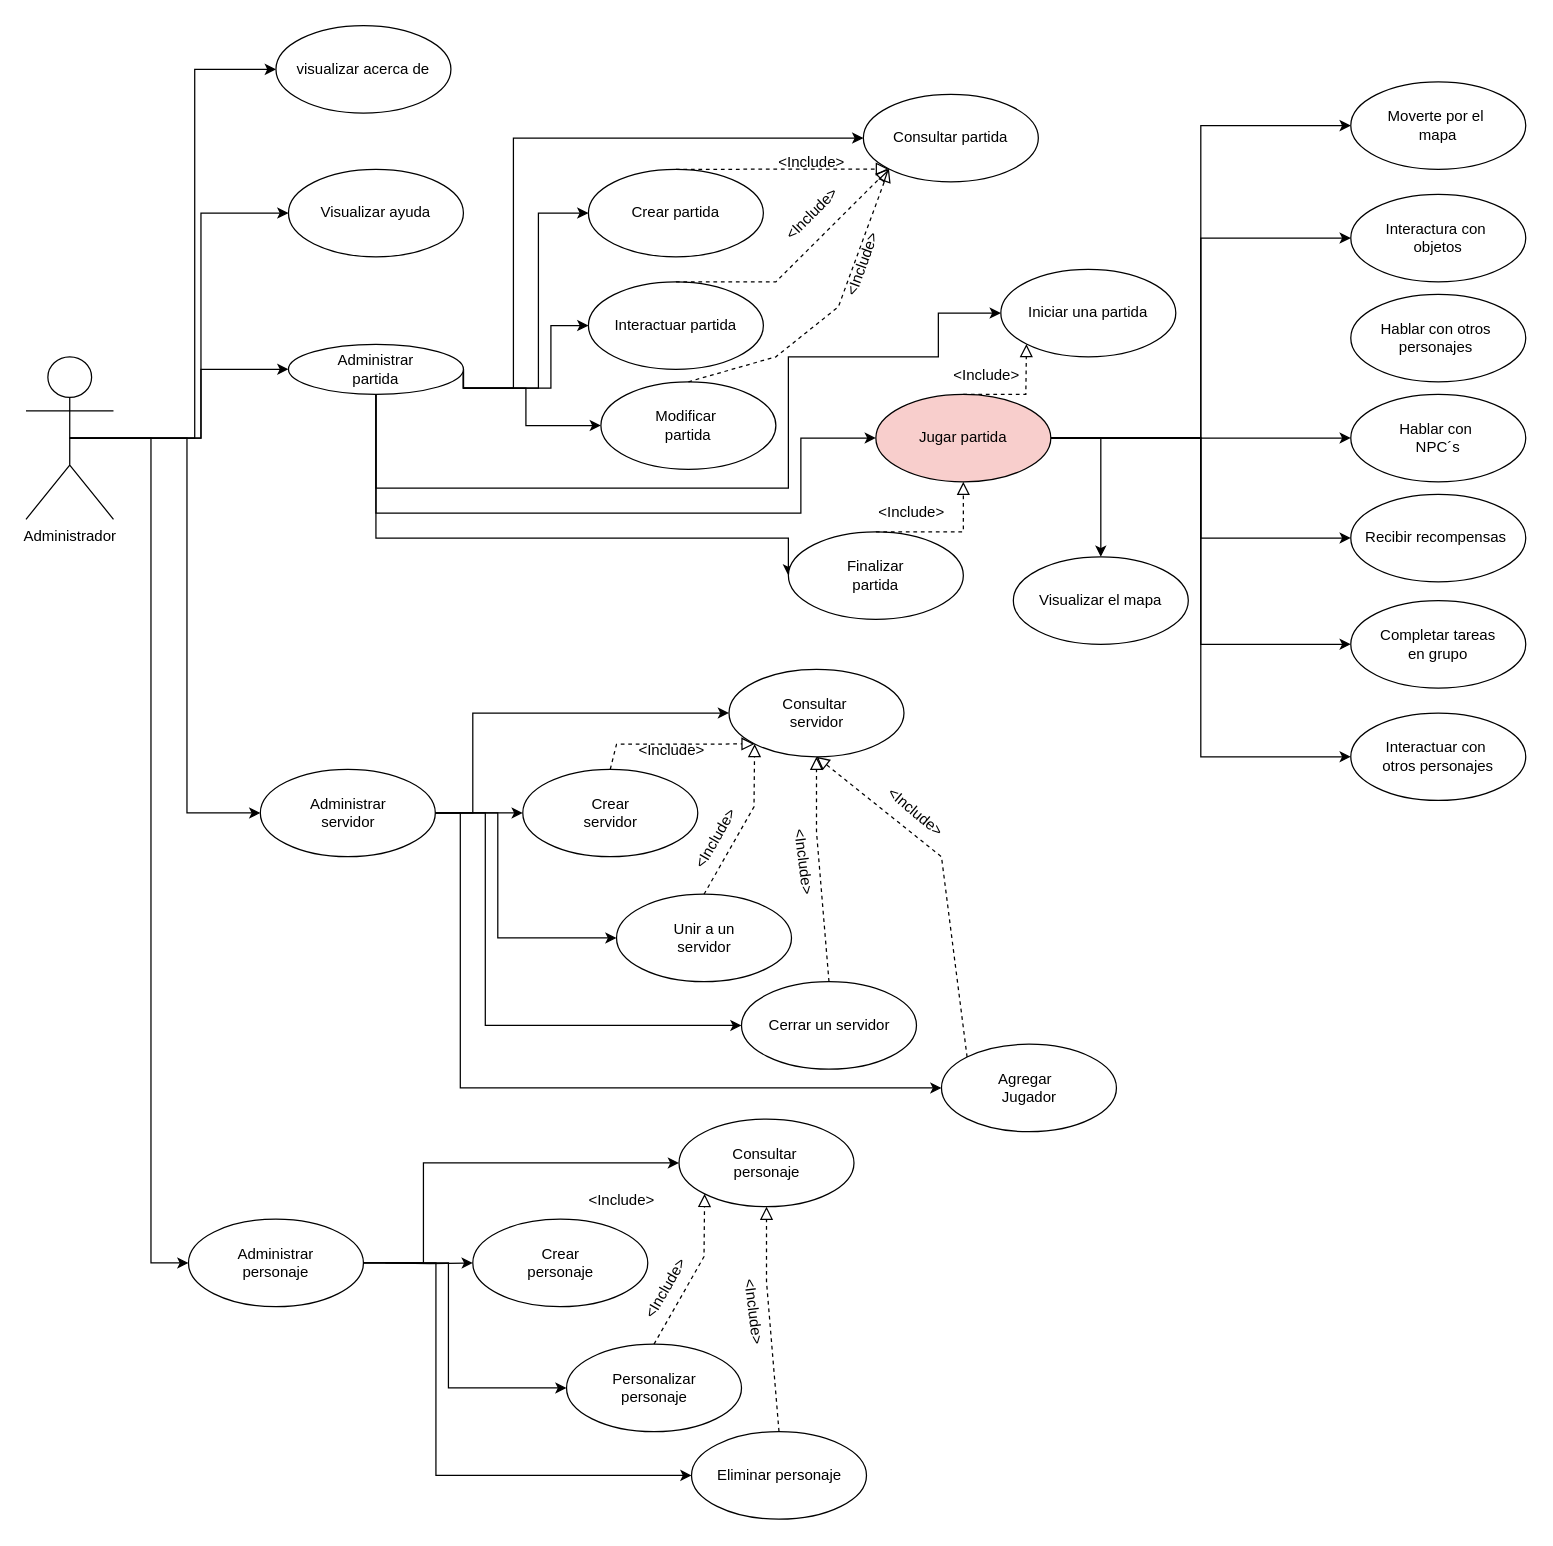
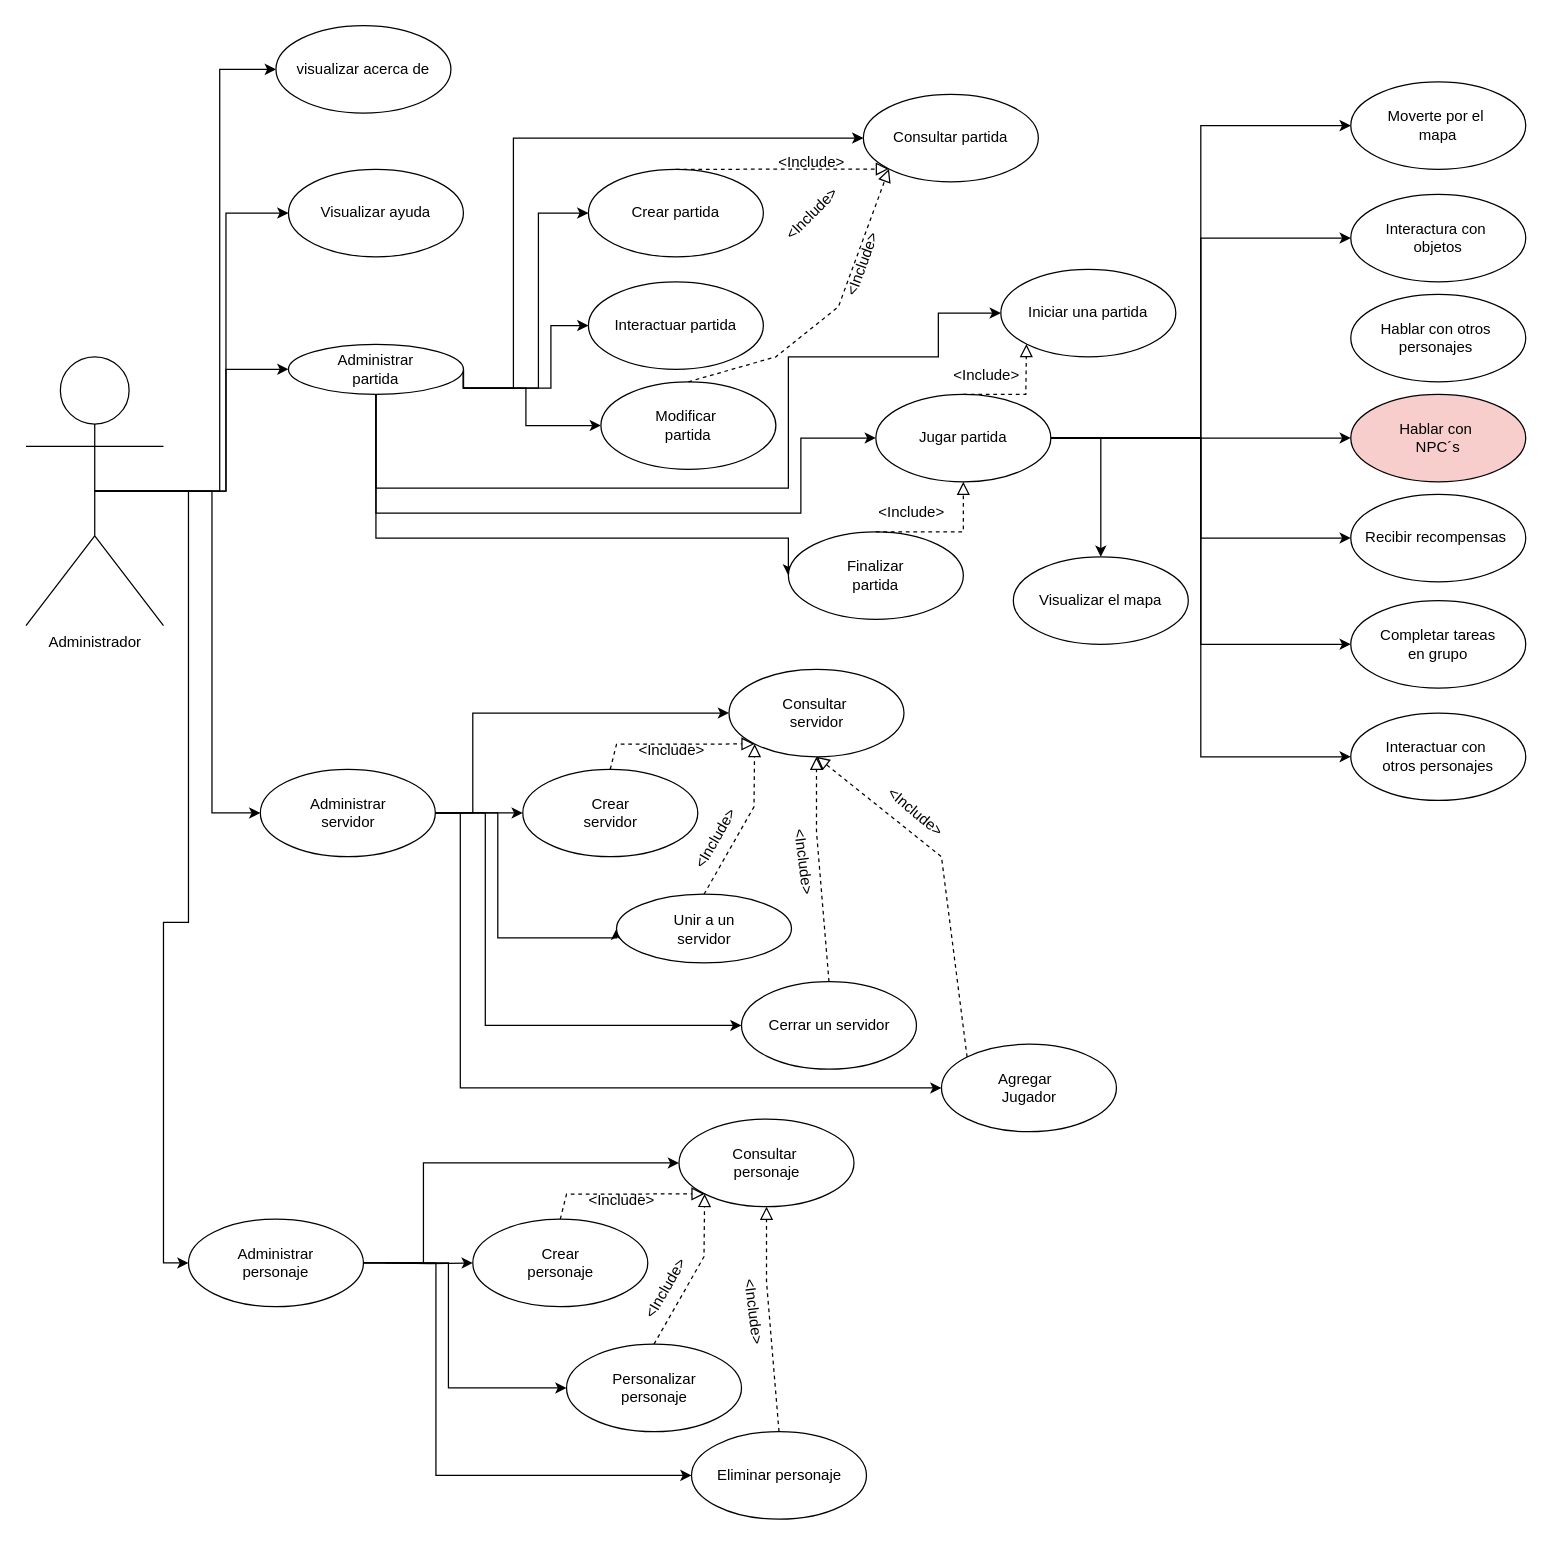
- <mxCell id="29" value="" style="endArrow=block;startArrow=none;endFill=0;startFill=0;endSize=8;html=1;verticalAlign=bottom;dashed=1;labelBackgroundColor=none;rounded=0;exitX=0.5;exitY=0;exitDx=0;exitDy=0;entryX=0;entryY=1;entryDx=0;entryDy=0;" parent="1" source="25" target="23" edge="1"><mxGeometry width="160" relative="1" as="geometry"><mxPoint x="670" y="175" as="sourcePoint" /><mxPoint x="780.503" y="154.749" as="targetPoint" /><Array as="points"><mxPoint x="620" y="225" /></Array></mxGeometry></mxCell>
- <mxCell id="6" value="Administrador" style="shape=umlActor;verticalLabelPosition=bottom;verticalAlign=top;html=1;" parent="1" vertex="1"><mxGeometry x="20" y="285" width="70" height="130" as="geometry" /></mxCell>
+ <mxCell id="6" value="Administrador" style="shape=umlActor;verticalLabelPosition=bottom;verticalAlign=top;html=1;" parent="1" vertex="1"><mxGeometry x="20" y="285" width="110" height="215" as="geometry" /></mxCell>
- <mxCell id="40" value="Jugar partida" style="ellipse;whiteSpace=wrap;html=1;fillColor=#f8cecc;" parent="1" vertex="1"><mxGeometry x="700" y="315" width="140" height="70" as="geometry" /></mxCell>
+ <mxCell id="40" value="Jugar partida" style="ellipse;whiteSpace=wrap;html=1;" parent="1" vertex="1"><mxGeometry x="700" y="315" width="140" height="70" as="geometry" /></mxCell>
- <mxCell id="49" value="Hablar con&amp;nbsp;&lt;br&gt;NPC´s" style="ellipse;whiteSpace=wrap;html=1;" parent="1" vertex="1"><mxGeometry x="1080" y="315" width="140" height="70" as="geometry" /></mxCell>
+ <mxCell id="49" value="Hablar con&amp;nbsp;&lt;br&gt;NPC´s" style="ellipse;whiteSpace=wrap;html=1;fillColor=#f8cecc;" parent="1" vertex="1"><mxGeometry x="1080" y="315" width="140" height="70" as="geometry" /></mxCell>
- <mxCell id="56" value="Unir a un&lt;br&gt;servidor" style="ellipse;whiteSpace=wrap;html=1;" parent="1" vertex="1"><mxGeometry x="492.5" y="715" width="140" height="70" as="geometry" /></mxCell>
+ <mxCell id="56" value="Unir a un&lt;br&gt;servidor" style="ellipse;whiteSpace=wrap;html=1;" parent="1" vertex="1"><mxGeometry x="492.5" y="715" width="140" height="55" as="geometry" /></mxCell>
+ <mxCell id="77" value="" style="endArrow=block;startArrow=none;endFill=0;startFill=0;endSize=8;html=1;verticalAlign=bottom;dashed=1;labelBackgroundColor=none;rounded=0;exitX=0.5;exitY=0;exitDx=0;exitDy=0;entryX=0;entryY=1;entryDx=0;entryDy=0;" parent="1" source="72" target="75" edge="1"><mxGeometry width="160" relative="1" as="geometry"><mxPoint x="472.5" y="845" as="sourcePoint" /><mxPoint x="542.5" y="805" as="targetPoint" /><Array as="points"><mxPoint x="452.5" y="955" /></Array></mxGeometry></mxCell>
